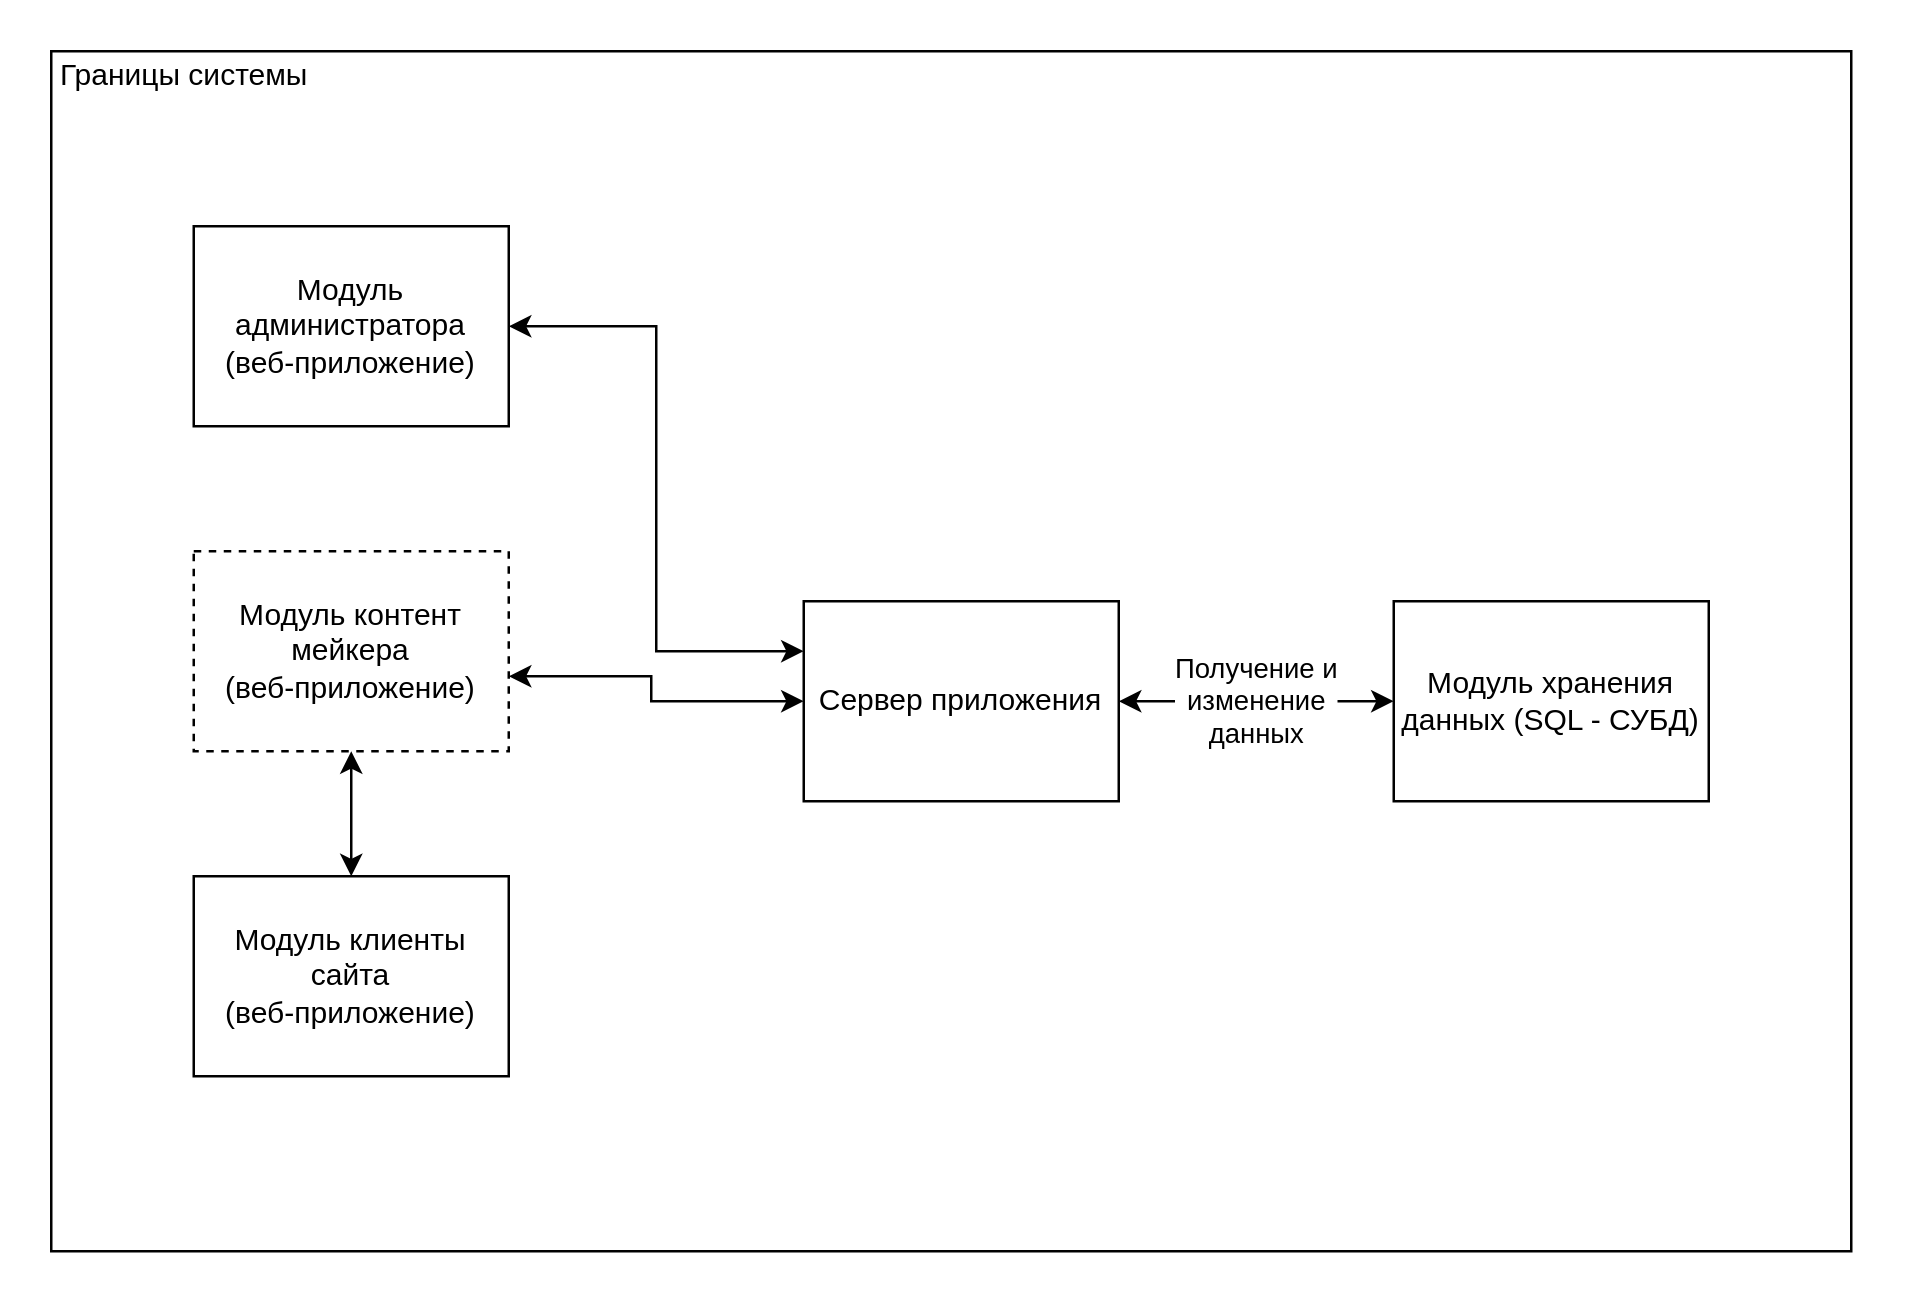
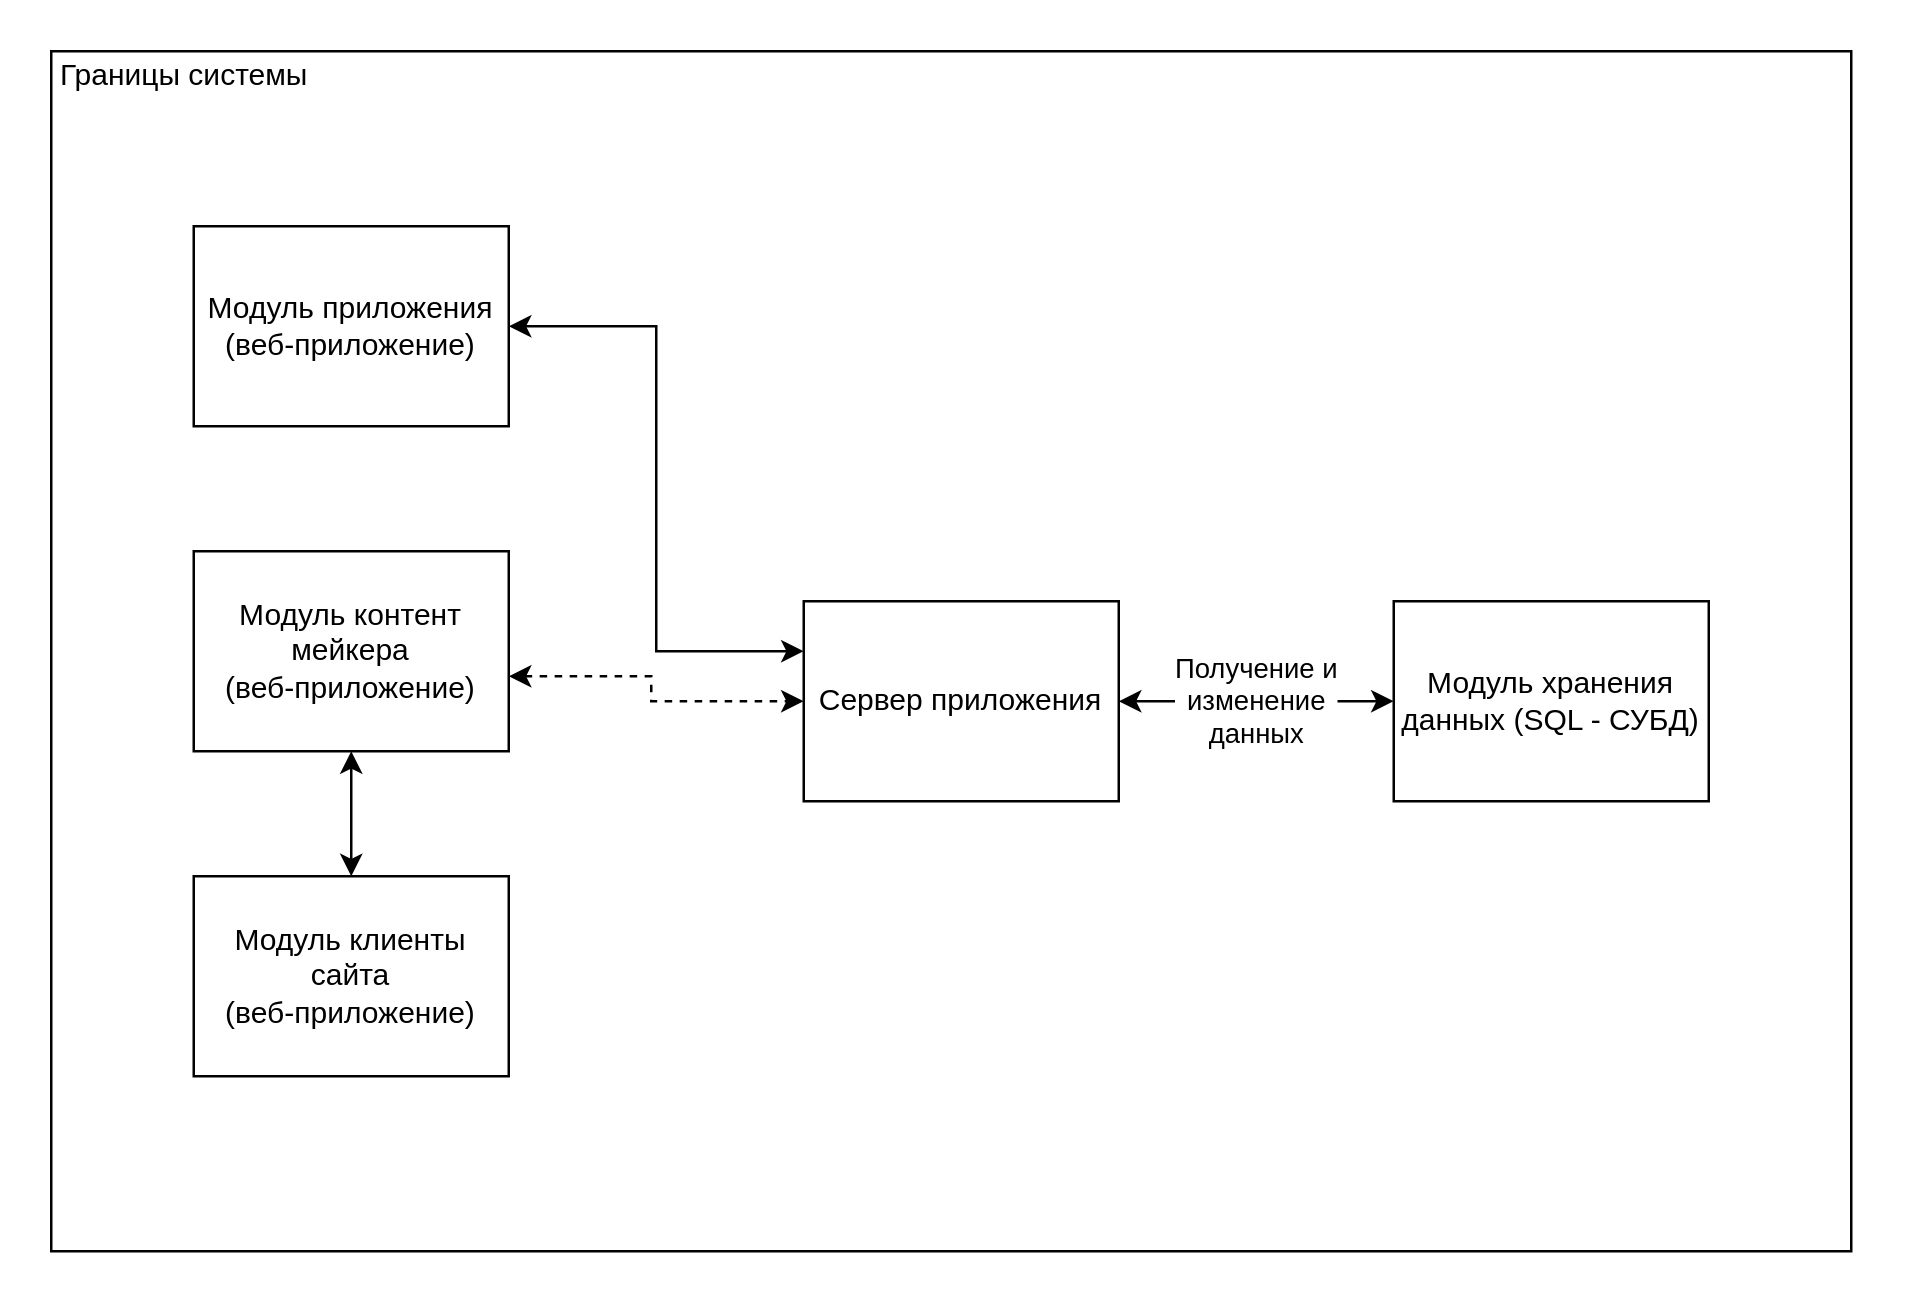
- <mxCell id="7" value="&lt;div&gt;Модуль администратора&lt;/div&gt;&lt;div&gt;(веб-приложение)&lt;br&gt;&lt;/div&gt;" style="rounded=0;whiteSpace=wrap;html=1;" vertex="1" parent="1"><mxGeometry x="77" y="90" width="126" height="80" as="geometry" /></mxCell>
+ <mxCell id="7" value="&lt;div&gt;Модуль приложения&lt;/div&gt;&lt;div&gt;(веб-приложение)&lt;br&gt;&lt;/div&gt;" style="rounded=0;whiteSpace=wrap;html=1;" vertex="1" parent="1"><mxGeometry x="77" y="90" width="126" height="80" as="geometry" /></mxCell>
- <mxCell id="9" value="&lt;div&gt;Модуль контент мейкера&lt;br&gt;&lt;/div&gt;&lt;div&gt;(веб-приложение)&lt;br&gt;&lt;/div&gt;" style="rounded=0;whiteSpace=wrap;html=1;dashed=1;" vertex="1" parent="1"><mxGeometry x="77" y="220" width="126" height="80" as="geometry" /></mxCell>
+ <mxCell id="9" value="&lt;div&gt;Модуль контент мейкера&lt;br&gt;&lt;/div&gt;&lt;div&gt;(веб-приложение)&lt;br&gt;&lt;/div&gt;" style="rounded=0;whiteSpace=wrap;html=1;" vertex="1" parent="1"><mxGeometry x="77" y="220" width="126" height="80" as="geometry" /></mxCell>
- <mxCell id="8" style="edgeStyle=orthogonalEdgeStyle;rounded=0;orthogonalLoop=1;jettySize=auto;html=1;entryX=0;entryY=0.5;entryDx=0;entryDy=0;startArrow=classic;startFill=1;" edge="1" parent="1" source="9" target="4"><mxGeometry relative="1" as="geometry"><mxPoint x="317" y="280" as="targetPoint" /><Array as="points"><mxPoint x="260" y="270" /><mxPoint x="260" y="280" /></Array></mxGeometry></mxCell>
+ <mxCell id="8" style="edgeStyle=orthogonalEdgeStyle;rounded=0;orthogonalLoop=1;jettySize=auto;html=1;entryX=0;entryY=0.5;entryDx=0;entryDy=0;startArrow=classic;startFill=1;dashed=1;" edge="1" parent="1" source="9" target="4"><mxGeometry relative="1" as="geometry"><mxPoint x="317" y="280" as="targetPoint" /><Array as="points"><mxPoint x="260" y="270" /><mxPoint x="260" y="280" /></Array></mxGeometry></mxCell>
